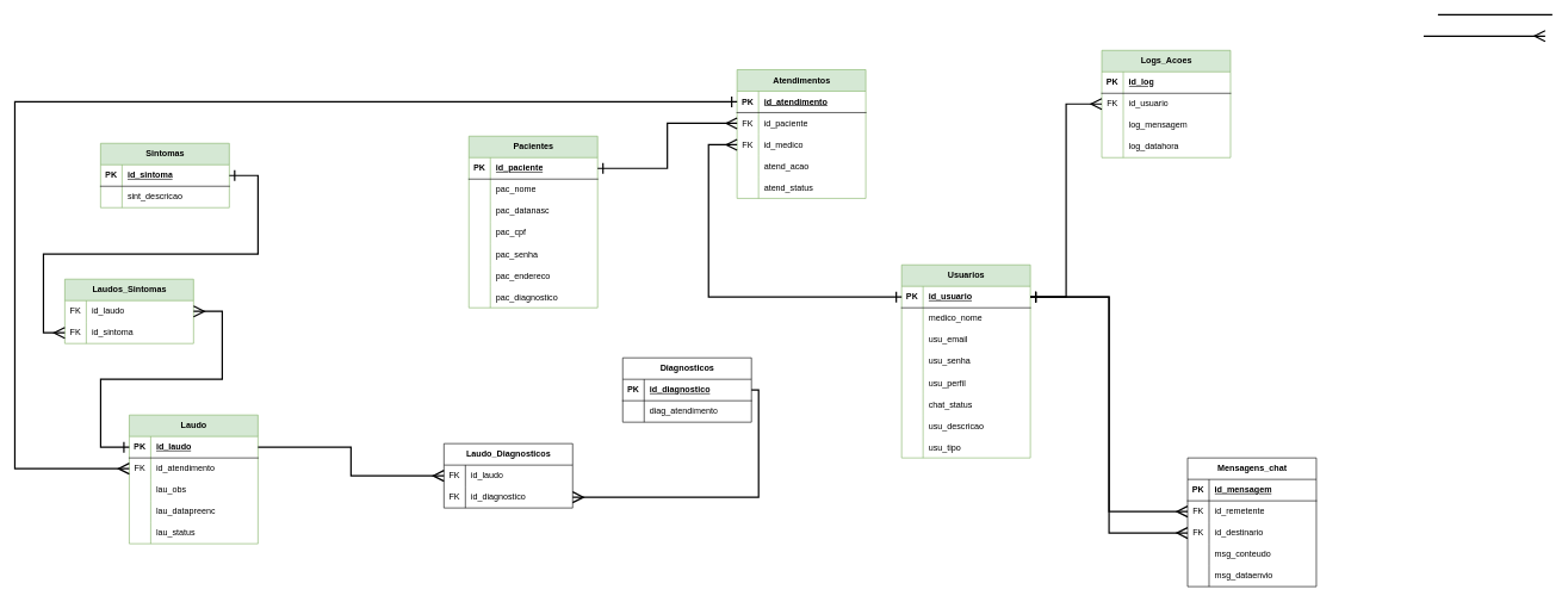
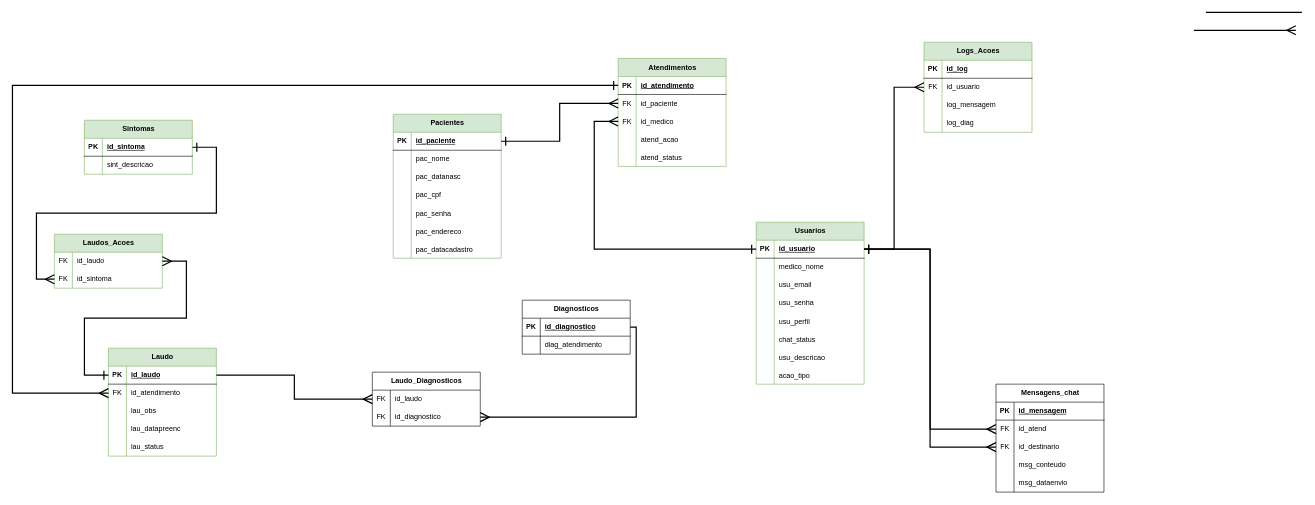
- <mxCell id="139" value="log_datahora" style="shape=partialRectangle;connectable=0;fillColor=none;top=0;left=0;bottom=0;right=0;align=left;spacingLeft=6;overflow=hidden;whiteSpace=wrap;html=1;" vertex="1" parent="137"><mxGeometry x="30" width="150" height="30" as="geometry"><mxRectangle width="150" height="30" as="alternateBounds" /></mxGeometry></mxCell>
+ <mxCell id="139" value="log_diag" style="shape=partialRectangle;connectable=0;fillColor=none;top=0;left=0;bottom=0;right=0;align=left;spacingLeft=6;overflow=hidden;whiteSpace=wrap;html=1;" vertex="1" parent="137"><mxGeometry x="30" width="150" height="30" as="geometry"><mxRectangle width="150" height="30" as="alternateBounds" /></mxGeometry></mxCell>
- <mxCell id="104" value="Laudos_Sintomas" style="shape=table;startSize=30;container=1;collapsible=1;childLayout=tableLayout;fixedRows=1;rowLines=0;fontStyle=1;align=center;resizeLast=1;html=1;fillColor=#d5e8d4;strokeColor=#82b366;" vertex="1" parent="1"><mxGeometry x="89.89" y="390" width="180" height="90" as="geometry" /></mxCell>
+ <mxCell id="104" value="Laudos_Acoes" style="shape=table;startSize=30;container=1;collapsible=1;childLayout=tableLayout;fixedRows=1;rowLines=0;fontStyle=1;align=center;resizeLast=1;html=1;fillColor=#d5e8d4;strokeColor=#82b366;" vertex="1" parent="1"><mxGeometry x="89.89" y="390" width="180" height="90" as="geometry" /></mxCell>
- <mxCell id="48" value="pac_diagnostico" style="shape=partialRectangle;connectable=0;fillColor=none;top=0;left=0;bottom=0;right=0;align=left;spacingLeft=6;overflow=hidden;" vertex="1" parent="46"><mxGeometry x="30" width="150" height="30" as="geometry"><mxRectangle width="150" height="30" as="alternateBounds" /></mxGeometry></mxCell>
+ <mxCell id="48" value="pac_datacadastro" style="shape=partialRectangle;connectable=0;fillColor=none;top=0;left=0;bottom=0;right=0;align=left;spacingLeft=6;overflow=hidden;" vertex="1" parent="46"><mxGeometry x="30" width="150" height="30" as="geometry"><mxRectangle width="150" height="30" as="alternateBounds" /></mxGeometry></mxCell>
- <mxCell id="26" value="usu_tipo" style="shape=partialRectangle;connectable=0;fillColor=none;top=0;left=0;bottom=0;right=0;align=left;spacingLeft=6;overflow=hidden;" vertex="1" parent="24"><mxGeometry x="30" width="150" height="30" as="geometry"><mxRectangle width="150" height="30" as="alternateBounds" /></mxGeometry></mxCell>
+ <mxCell id="26" value="acao_tipo" style="shape=partialRectangle;connectable=0;fillColor=none;top=0;left=0;bottom=0;right=0;align=left;spacingLeft=6;overflow=hidden;" vertex="1" parent="24"><mxGeometry x="30" width="150" height="30" as="geometry"><mxRectangle width="150" height="30" as="alternateBounds" /></mxGeometry></mxCell>
- <mxCell id="117" value="id_remetente" style="shape=partialRectangle;connectable=0;fillColor=none;top=0;left=0;bottom=0;right=0;align=left;spacingLeft=6;fontStyle=0;overflow=hidden;whiteSpace=wrap;html=1;" vertex="1" parent="115"><mxGeometry x="30" width="150" height="30" as="geometry"><mxRectangle width="150" height="30" as="alternateBounds" /></mxGeometry></mxCell>
+ <mxCell id="117" value="id_atend" style="shape=partialRectangle;connectable=0;fillColor=none;top=0;left=0;bottom=0;right=0;align=left;spacingLeft=6;fontStyle=0;overflow=hidden;whiteSpace=wrap;html=1;" vertex="1" parent="115"><mxGeometry x="30" width="150" height="30" as="geometry"><mxRectangle width="150" height="30" as="alternateBounds" /></mxGeometry></mxCell>
